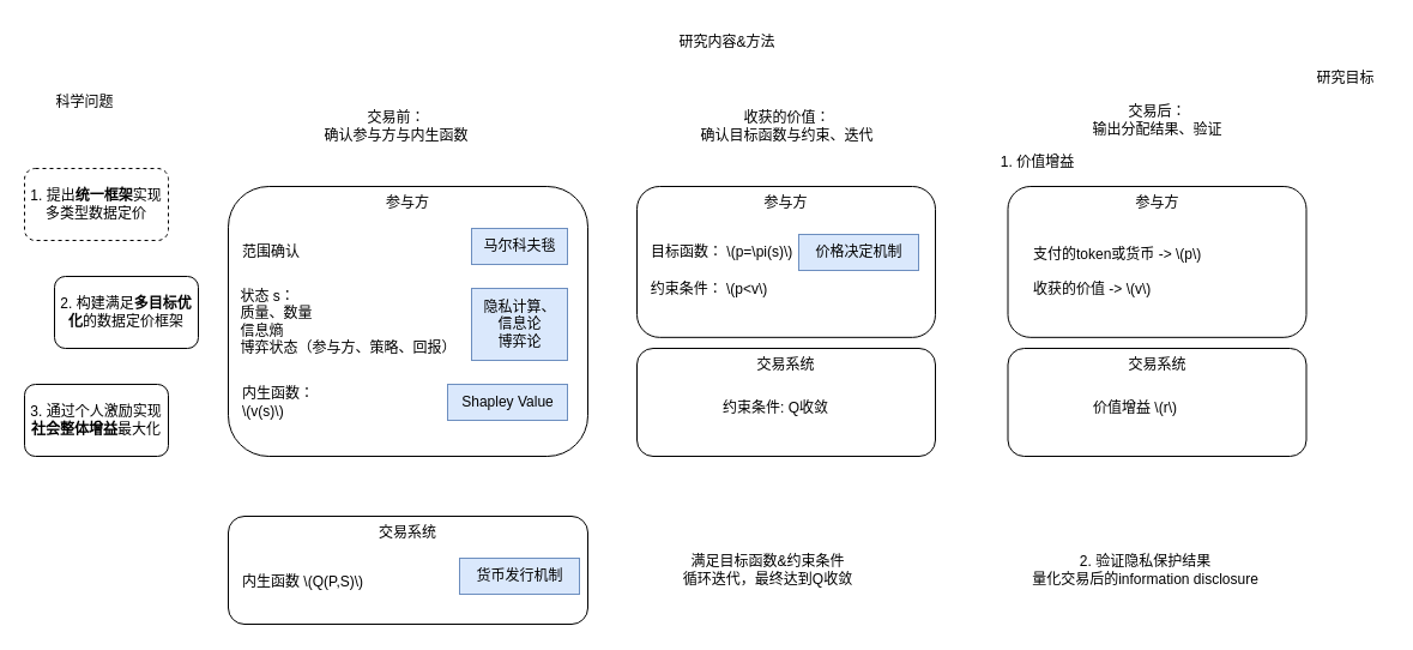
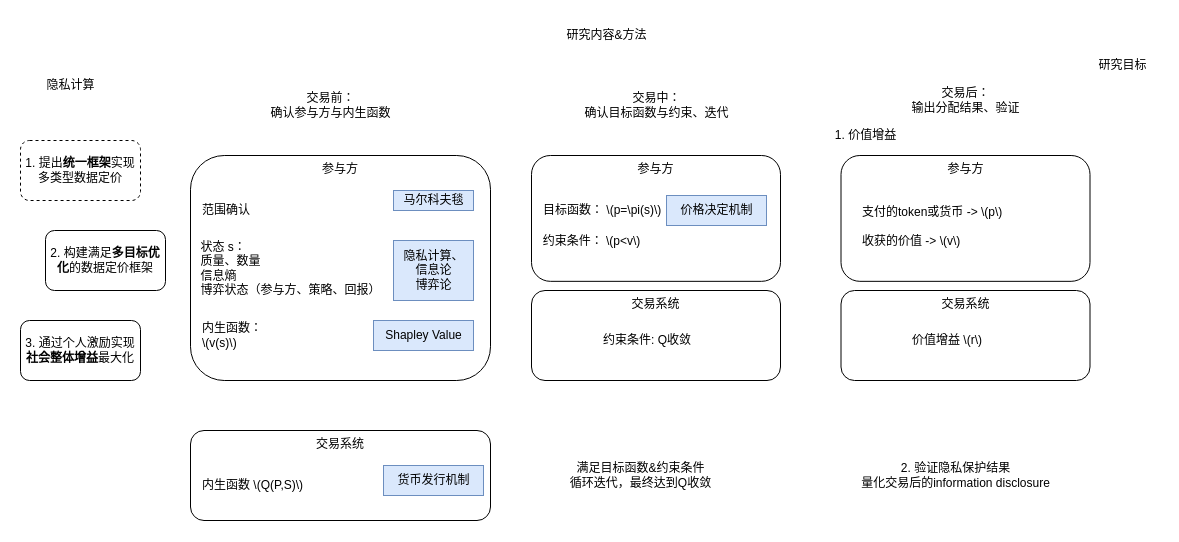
- <mxCell id="2" value="科学问题" style="text;html=1;align=center;verticalAlign=middle;resizable=0;points=[];autosize=1;strokeColor=none;fillColor=none;" vertex="1" parent="1"><mxGeometry x="35" y="70" width="70" height="30" as="geometry" /></mxCell>
+ <mxCell id="2" value="隐私计算" style="text;html=1;align=center;verticalAlign=middle;resizable=0;points=[];autosize=1;strokeColor=none;fillColor=none;" vertex="1" parent="1"><mxGeometry x="35" y="70" width="70" height="30" as="geometry" /></mxCell>
- <mxCell id="9" value="收获的价值：&lt;br&gt;确认目标函数与约束、迭代" style="text;html=1;align=center;verticalAlign=middle;resizable=0;points=[];autosize=1;strokeColor=none;fillColor=none;" vertex="1" parent="1"><mxGeometry x="570.5" y="85" width="170" height="40" as="geometry" /></mxCell>
+ <mxCell id="9" value="交易中：&lt;br&gt;确认目标函数与约束、迭代" style="text;html=1;align=center;verticalAlign=middle;resizable=0;points=[];autosize=1;strokeColor=none;fillColor=none;" vertex="1" parent="1"><mxGeometry x="570.5" y="85" width="170" height="40" as="geometry" /></mxCell>
- <mxCell id="14" value="马尔科夫毯" style="text;html=1;align=center;verticalAlign=middle;resizable=0;points=[];autosize=1;strokeColor=#6c8ebf;fillColor=#dae8fc;" vertex="1" parent="1"><mxGeometry x="393" y="190" width="80" height="30" as="geometry" /></mxCell>
+ <mxCell id="14" value="马尔科夫毯" style="text;html=1;align=center;verticalAlign=middle;resizable=0;points=[];autosize=1;strokeColor=#6c8ebf;fillColor=#dae8fc;" vertex="1" parent="1"><mxGeometry x="393" y="190" width="80" height="20" as="geometry" /></mxCell>
